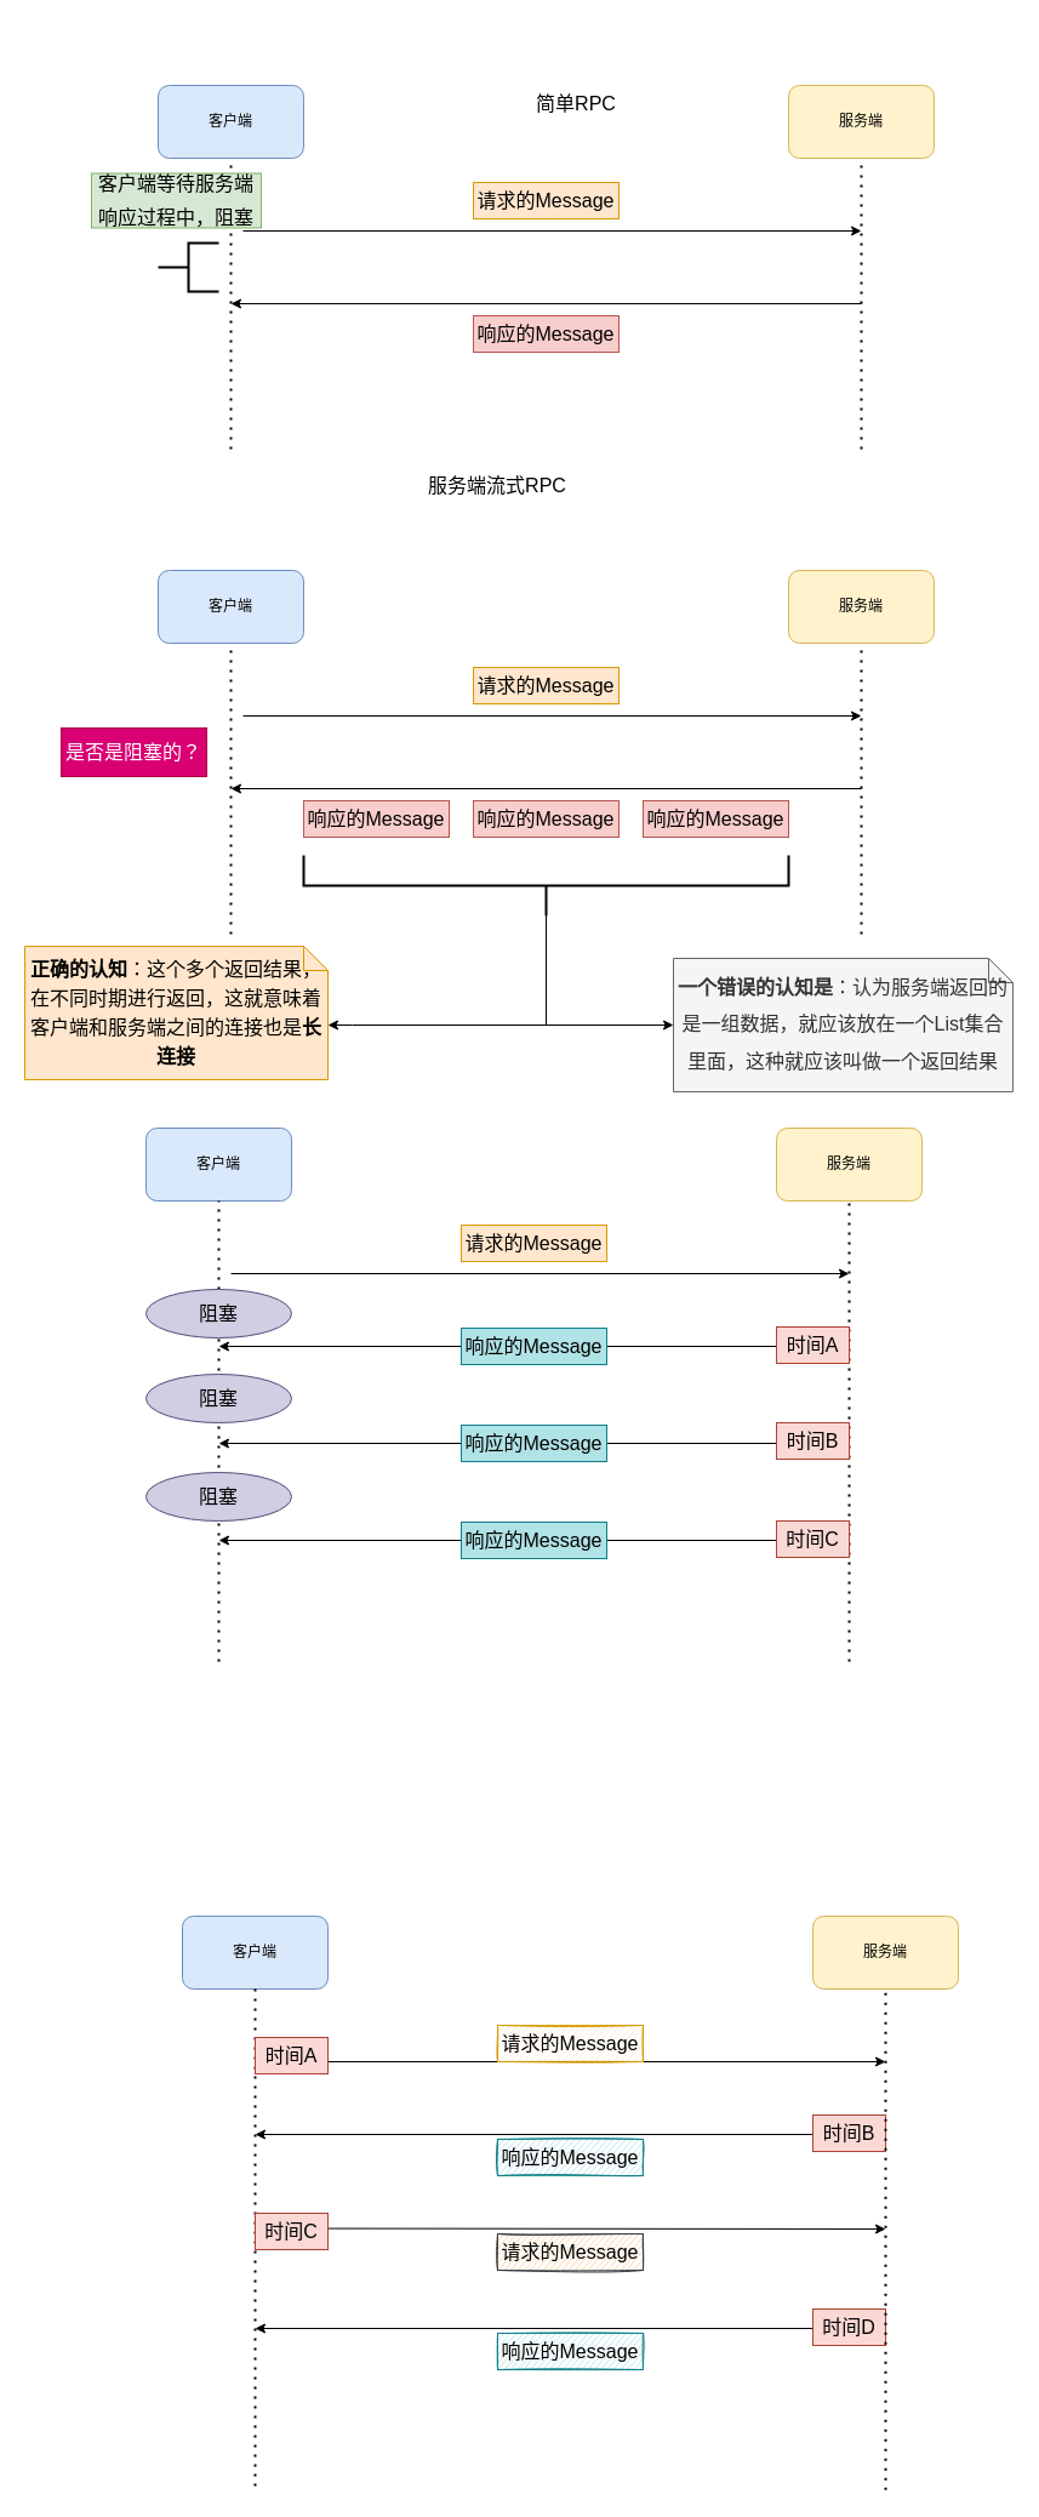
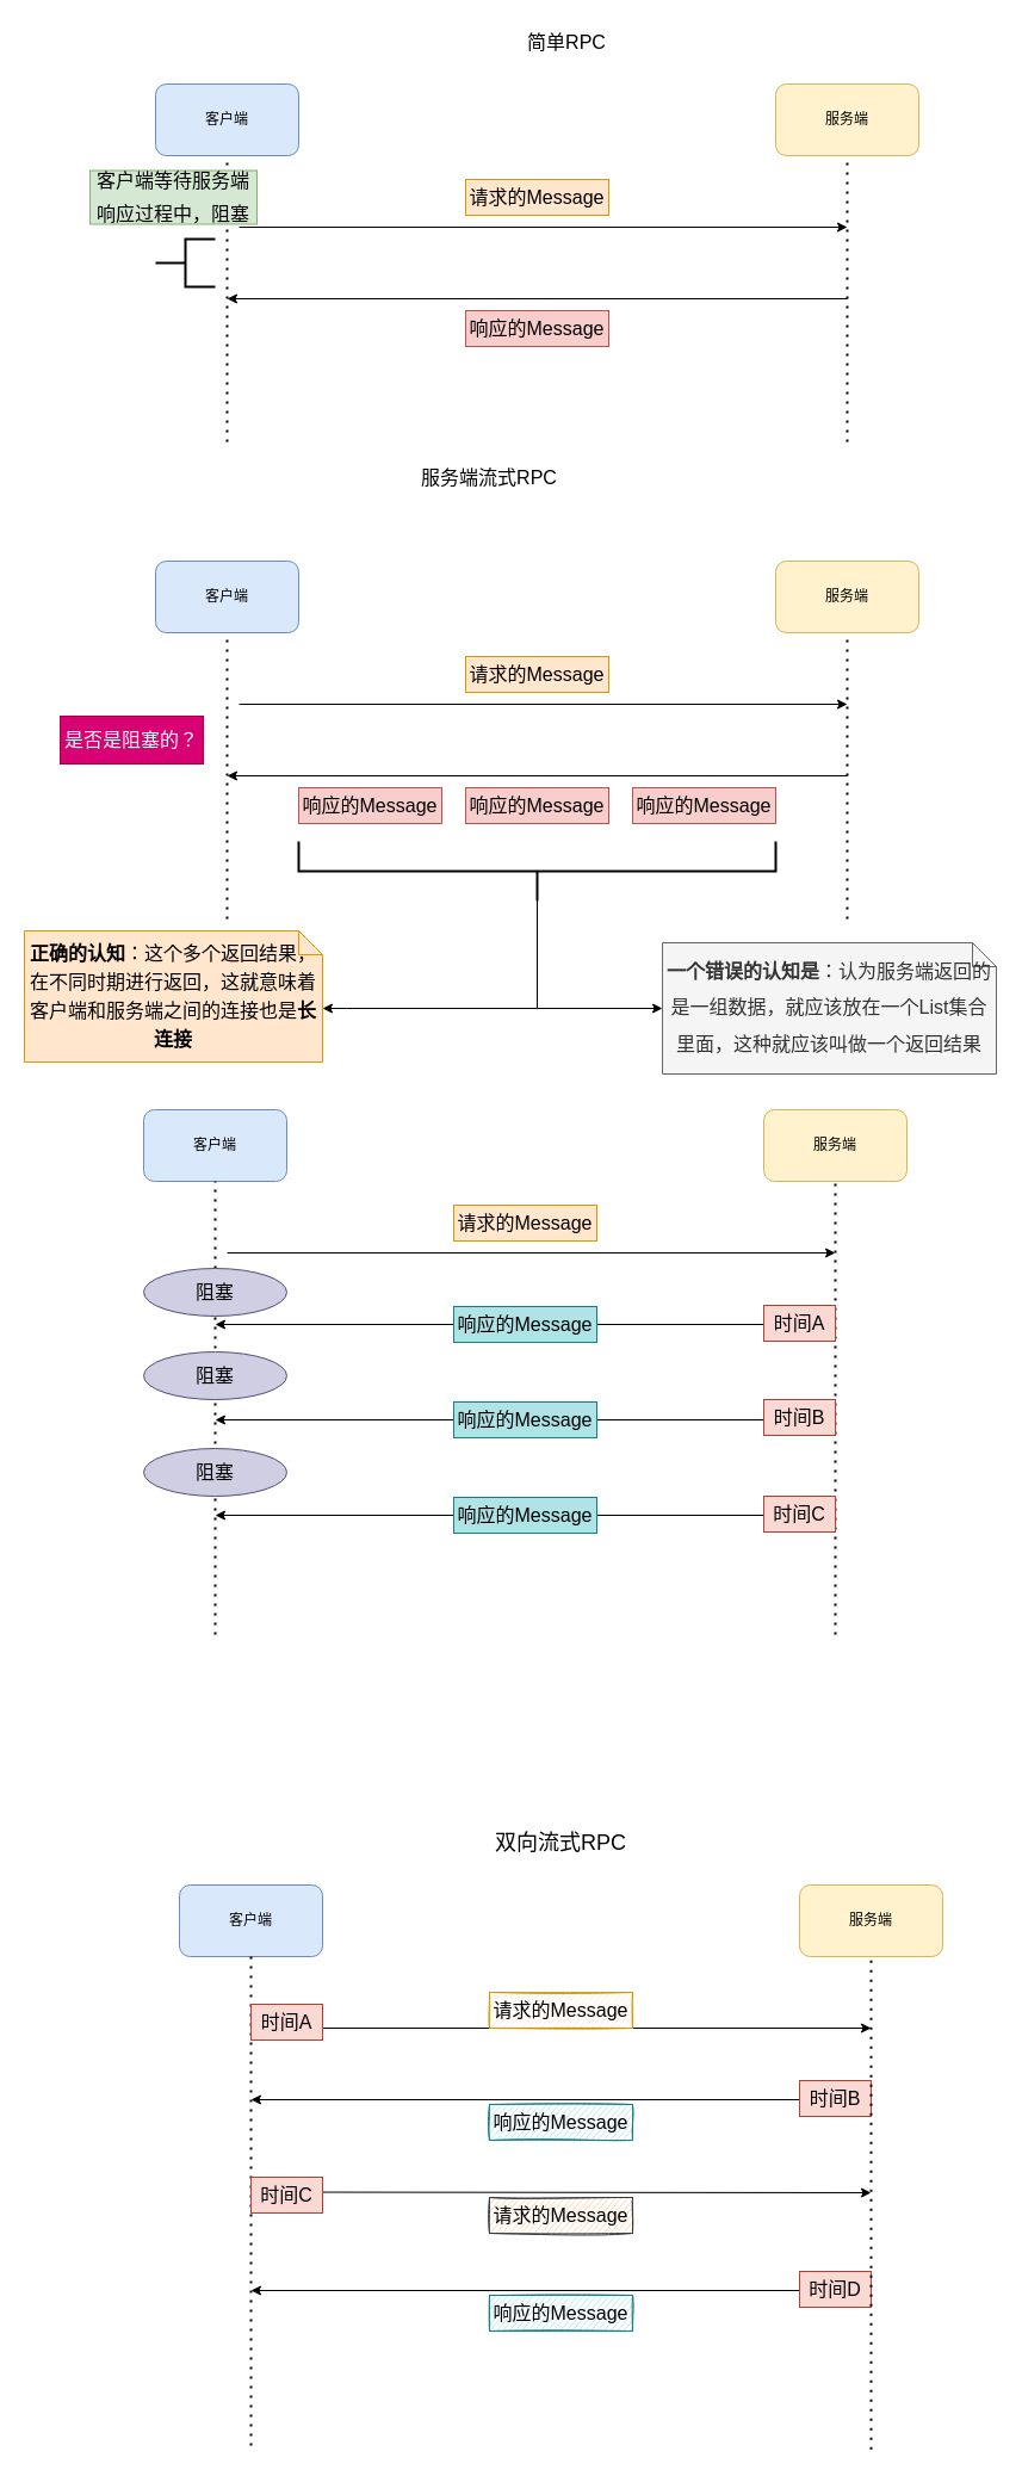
- <mxCell id="24" value="简单RPC" style="text;html=1;strokeColor=none;fillColor=none;align=center;verticalAlign=middle;whiteSpace=wrap;rounded=0;fontSize=16;" parent="1" vertex="1"><mxGeometry x="400" y="70" width="150" height="30" as="geometry" /></mxCell>
+ <mxCell id="24" value="简单RPC" style="text;html=1;strokeColor=none;fillColor=none;align=center;verticalAlign=middle;whiteSpace=wrap;rounded=0;fontSize=16;" parent="1" vertex="1"><mxGeometry x="400" y="20" width="150" height="30" as="geometry" /></mxCell>
+ <mxCell id="51" value="&lt;font style=&quot;font-size: 18px&quot;&gt;双向流式RPC&lt;/font&gt;" style="text;html=1;strokeColor=none;fillColor=none;align=center;verticalAlign=middle;whiteSpace=wrap;rounded=0;" vertex="1" parent="1"><mxGeometry x="410" y="1530" width="120" height="30" as="geometry" /></mxCell>
